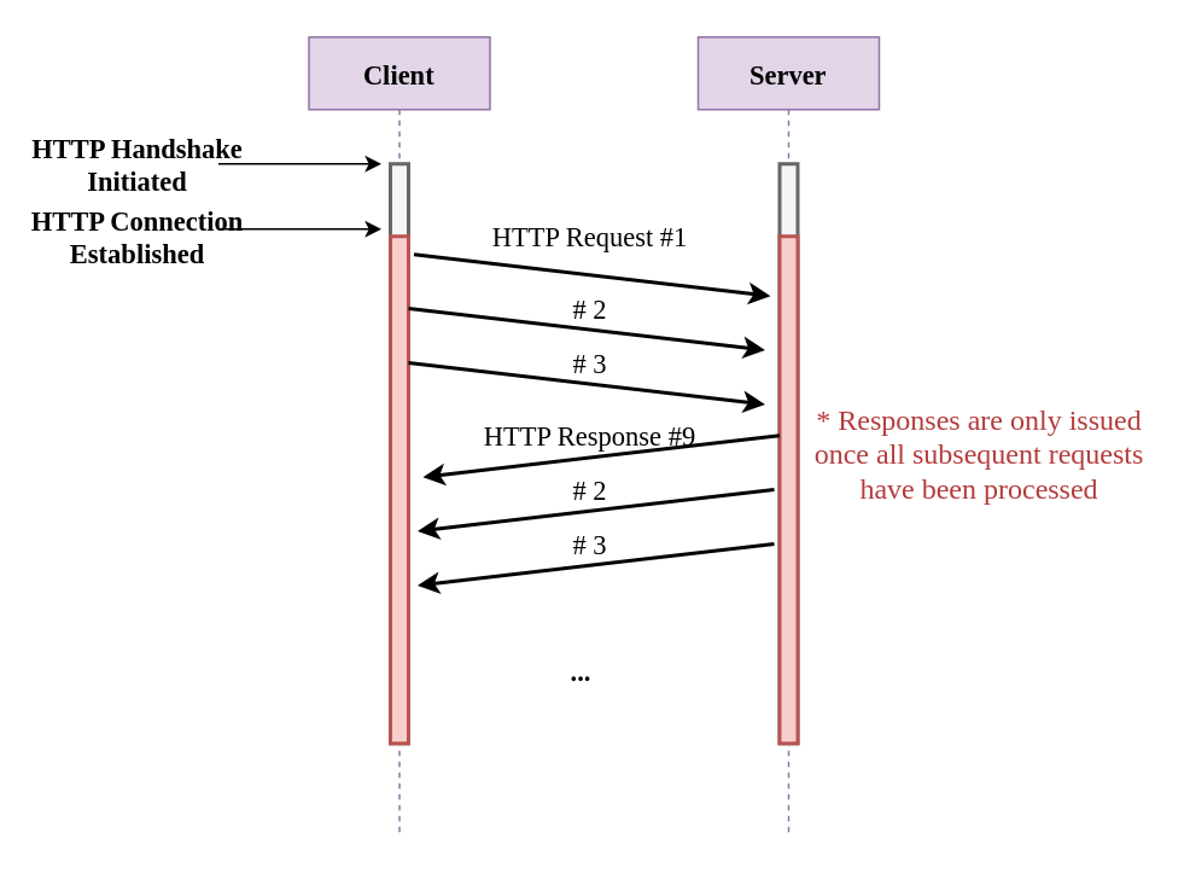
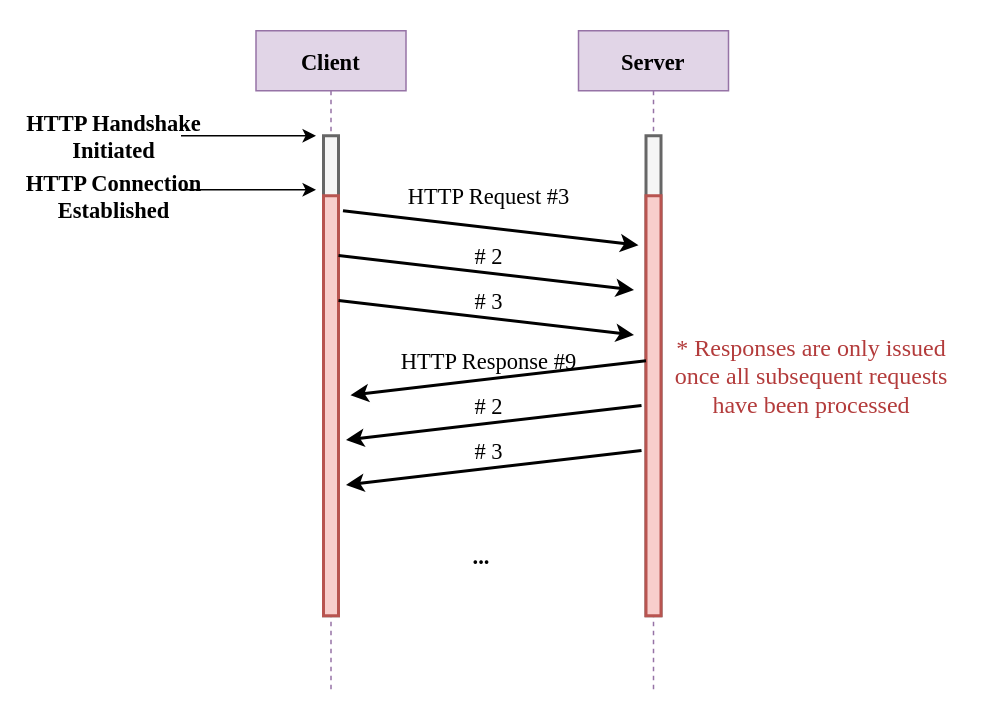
- <mxCell id="15" value="HTTP Request #1" style="text;html=1;align=center;verticalAlign=middle;resizable=0;points=[];autosize=1;strokeColor=none;fillColor=none;fontFamily=Ubuntu Condensed;fontSource=https%3A%2F%2Ffonts.googleapis.com%2Fcss%3Ffamily%3DUbuntu%2BCondensed;fontSize=15;" parent="1" vertex="1"><mxGeometry x="265" y="115" width="120" height="30" as="geometry" /></mxCell>
+ <mxCell id="15" value="HTTP Request #3" style="text;html=1;align=center;verticalAlign=middle;resizable=0;points=[];autosize=1;strokeColor=none;fillColor=none;fontFamily=Ubuntu Condensed;fontSource=https%3A%2F%2Ffonts.googleapis.com%2Fcss%3Ffamily%3DUbuntu%2BCondensed;fontSize=15;" parent="1" vertex="1"><mxGeometry x="265" y="115" width="120" height="30" as="geometry" /></mxCell>
